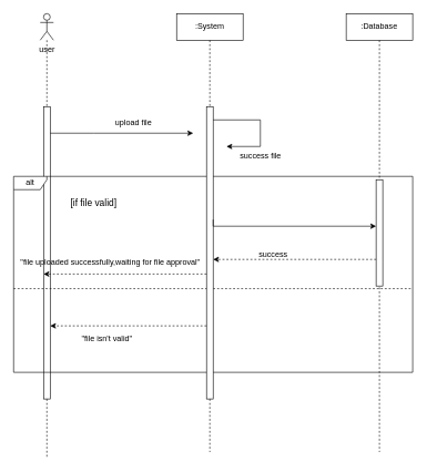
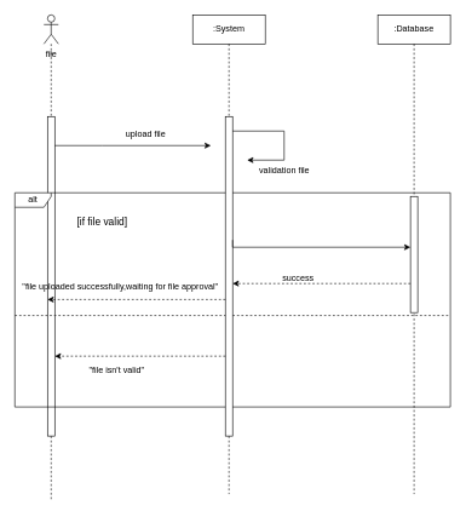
- <mxCell id="6" value="user" style="text;html=1;align=center;verticalAlign=middle;resizable=0;points=[];autosize=1;strokeColor=none;fillColor=none;" parent="1" vertex="1"><mxGeometry x="45" y="60" width="50" height="30" as="geometry" /></mxCell>
+ <mxCell id="6" value="file" style="text;html=1;align=center;verticalAlign=middle;resizable=0;points=[];autosize=1;strokeColor=none;fillColor=none;" parent="1" vertex="1"><mxGeometry x="45" y="60" width="50" height="30" as="geometry" /></mxCell>
- <mxCell id="13" value="success file" style="text;html=1;align=center;verticalAlign=middle;resizable=0;points=[];autosize=1;strokeColor=none;fillColor=none;" parent="1" vertex="1"><mxGeometry x="345.5" y="220" width="90" height="30" as="geometry" /></mxCell>
+ <mxCell id="13" value="validation file" style="text;html=1;align=center;verticalAlign=middle;resizable=0;points=[];autosize=1;strokeColor=none;fillColor=none;" parent="1" vertex="1"><mxGeometry x="345.5" y="220" width="90" height="30" as="geometry" /></mxCell>
